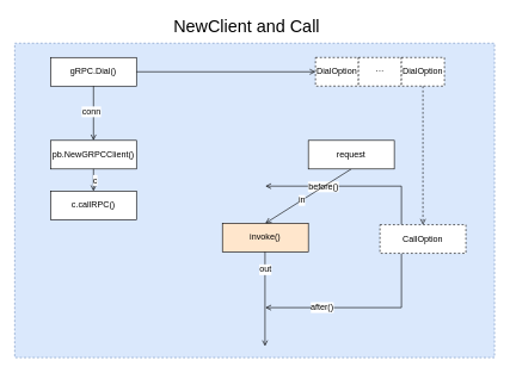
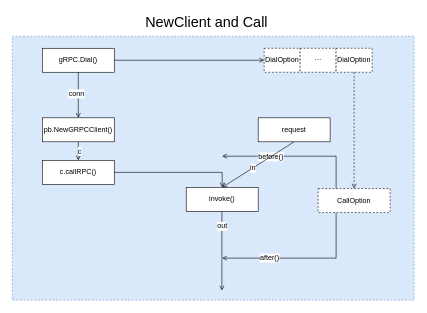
+ <mxCell id="12" value="" style="edgeStyle=orthogonalEdgeStyle;rounded=0;orthogonalLoop=1;jettySize=auto;html=1;endArrow=open;endFill=0;" edge="1" parent="2" source="8" target="11"><mxGeometry relative="1" as="geometry" /></mxCell>
- <mxCell id="11" value="invoke()" style="rounded=0;whiteSpace=wrap;html=1;fillColor=#ffe6cc;" vertex="1" parent="2"><mxGeometry x="290" y="292" width="120" height="40" as="geometry" /></mxCell>
+ <mxCell id="11" value="invoke()" style="rounded=0;whiteSpace=wrap;html=1;" vertex="1" parent="2"><mxGeometry x="290" y="292" width="120" height="40" as="geometry" /></mxCell>
